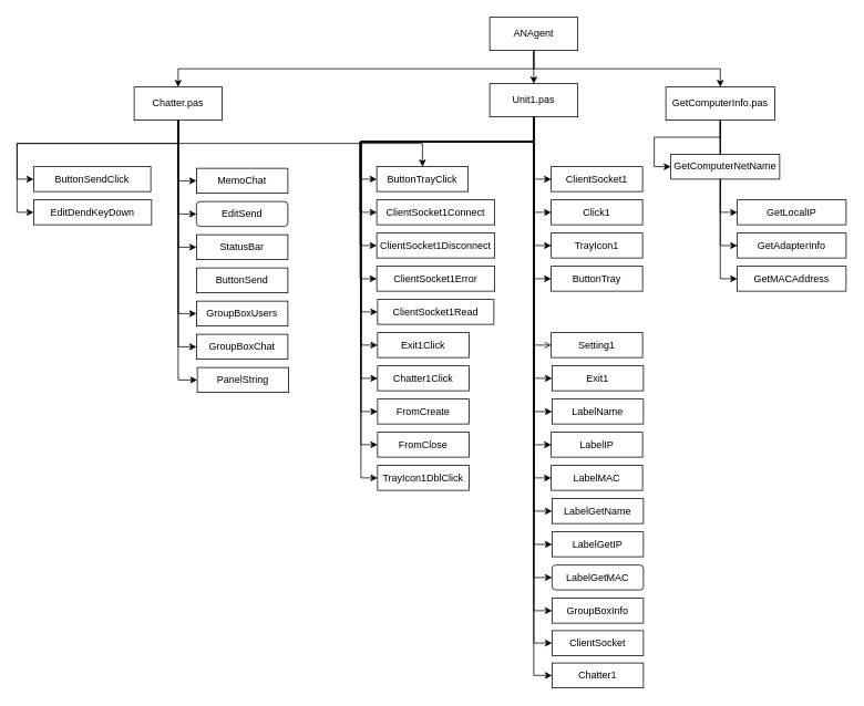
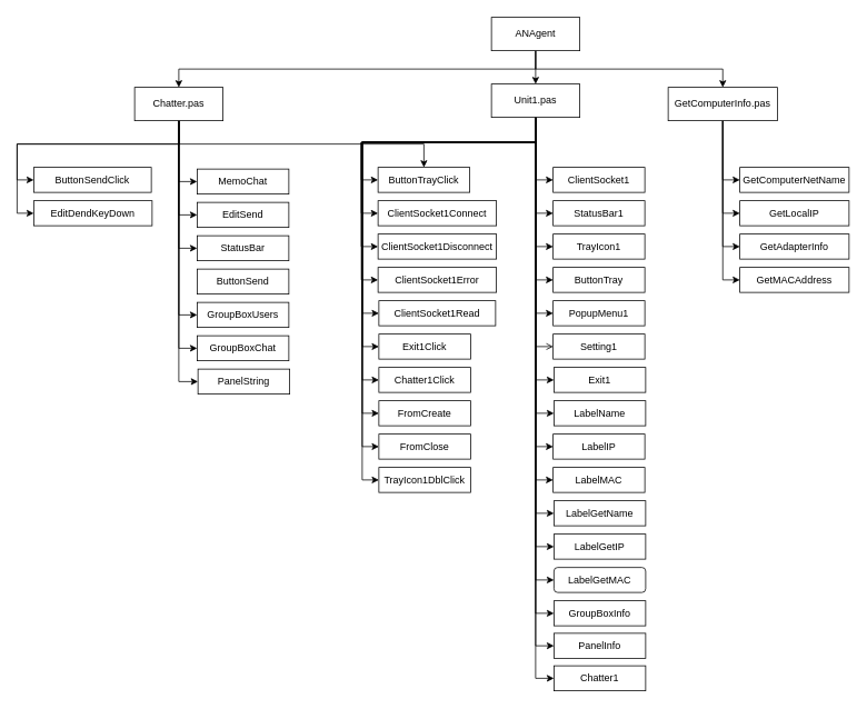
- <mxCell id="74" value="GetComputerNetName" style="rounded=0;whiteSpace=wrap;html=1;" vertex="1" parent="1"><mxGeometry x="807" y="185" width="131" height="30" as="geometry" /></mxCell>
+ <mxCell id="74" value="GetComputerNetName" style="rounded=0;whiteSpace=wrap;html=1;" vertex="1" parent="1"><mxGeometry x="887" y="200" width="131" height="30" as="geometry" /></mxCell>
- <mxCell id="59" value="Click1" style="rounded=0;whiteSpace=wrap;html=1;" vertex="1" parent="1"><mxGeometry x="663" y="240" width="110" height="30" as="geometry" /></mxCell>
+ <mxCell id="59" value="StatusBar1" style="rounded=0;whiteSpace=wrap;html=1;" vertex="1" parent="1"><mxGeometry x="663" y="240" width="110" height="30" as="geometry" /></mxCell>
- <mxCell id="81" value="EditSend" style="whiteSpace=wrap;html=1;rounded=1;" vertex="1" parent="1"><mxGeometry x="236" y="242" width="110" height="30" as="geometry" /></mxCell>
+ <mxCell id="81" value="EditSend" style="rounded=0;whiteSpace=wrap;html=1;" vertex="1" parent="1"><mxGeometry x="236" y="242" width="110" height="30" as="geometry" /></mxCell>
+ <mxCell id="16" style="edgeStyle=orthogonalEdgeStyle;rounded=0;orthogonalLoop=1;jettySize=auto;html=1;exitX=0.5;exitY=1;exitDx=0;exitDy=0;entryX=0;entryY=0.5;entryDx=0;entryDy=0;" edge="1" parent="1" source="28" target="62"><mxGeometry relative="1" as="geometry" /></mxCell>
+ <mxCell id="62" value="PopupMenu1" style="rounded=0;whiteSpace=wrap;html=1;" vertex="1" parent="1"><mxGeometry x="663" y="360" width="110" height="30" as="geometry" /></mxCell>
- <mxCell id="72" value="ClientSocket" style="rounded=0;whiteSpace=wrap;html=1;" vertex="1" parent="1"><mxGeometry x="664" y="759" width="110" height="30" as="geometry" /></mxCell>
+ <mxCell id="72" value="PanelInfo" style="rounded=0;whiteSpace=wrap;html=1;" vertex="1" parent="1"><mxGeometry x="664" y="759" width="110" height="30" as="geometry" /></mxCell>
